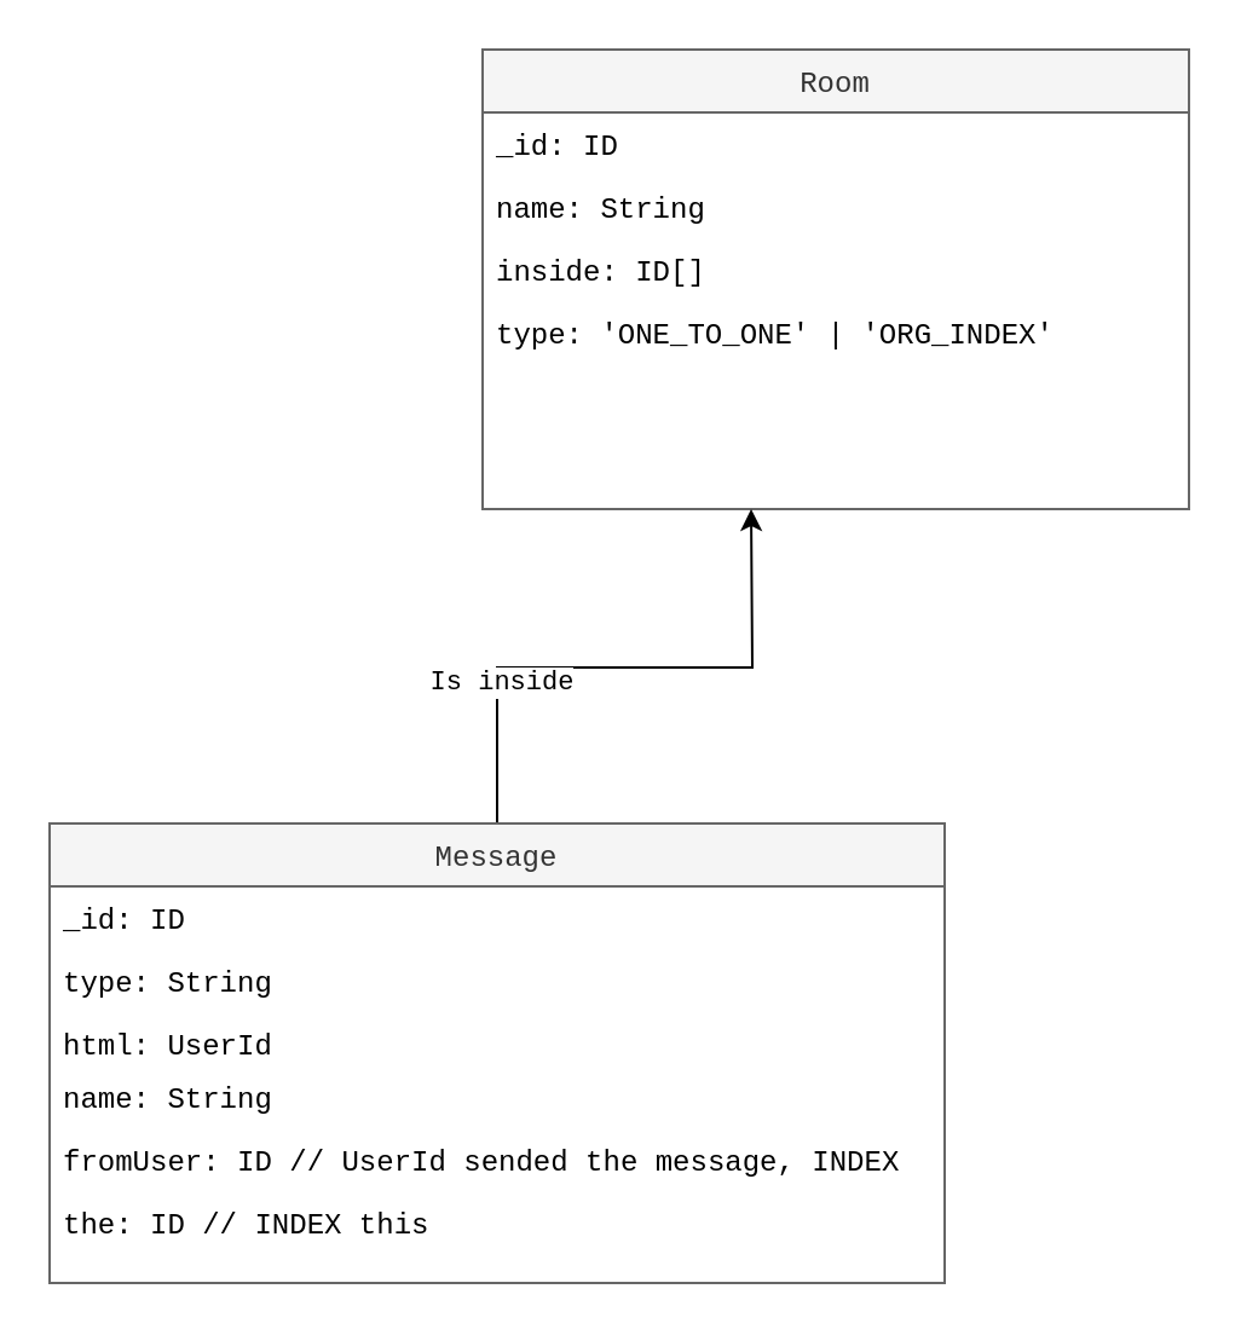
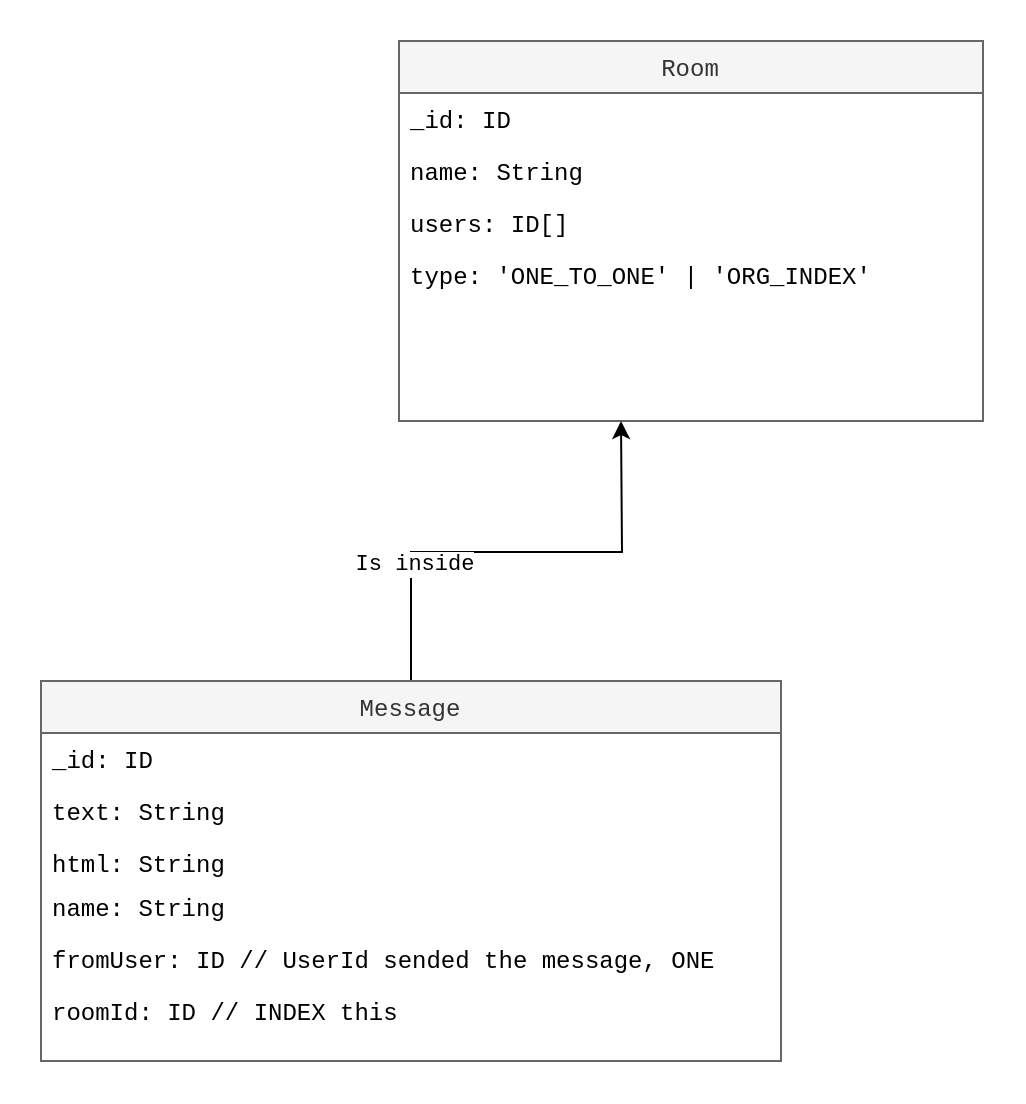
- <mxCell id="5" value="inside: ID[]" style="text;align=left;verticalAlign=top;spacingLeft=4;spacingRight=4;overflow=hidden;rotatable=0;points=[[0,0.5],[1,0.5]];portConstraint=eastwest;rounded=0;shadow=0;html=0;fontFamily=Courier New;" parent="2" vertex="1"><mxGeometry y="78" width="292" height="26" as="geometry" /></mxCell>
+ <mxCell id="5" value="users: ID[]" style="text;align=left;verticalAlign=top;spacingLeft=4;spacingRight=4;overflow=hidden;rotatable=0;points=[[0,0.5],[1,0.5]];portConstraint=eastwest;rounded=0;shadow=0;html=0;fontFamily=Courier New;" parent="2" vertex="1"><mxGeometry y="78" width="292" height="26" as="geometry" /></mxCell>
- <mxCell id="11" value="type: String" style="text;align=left;verticalAlign=top;spacingLeft=4;spacingRight=4;overflow=hidden;rotatable=0;points=[[0,0.5],[1,0.5]];portConstraint=eastwest;rounded=0;shadow=0;html=0;fontFamily=Courier New;" vertex="1" parent="9"><mxGeometry y="52" width="370" height="26" as="geometry" /></mxCell>
+ <mxCell id="11" value="text: String" style="text;align=left;verticalAlign=top;spacingLeft=4;spacingRight=4;overflow=hidden;rotatable=0;points=[[0,0.5],[1,0.5]];portConstraint=eastwest;rounded=0;shadow=0;html=0;fontFamily=Courier New;" vertex="1" parent="9"><mxGeometry y="52" width="370" height="26" as="geometry" /></mxCell>
- <mxCell id="12" value="html: UserId" style="text;align=left;verticalAlign=top;spacingLeft=4;spacingRight=4;overflow=hidden;rotatable=0;points=[[0,0.5],[1,0.5]];portConstraint=eastwest;rounded=0;shadow=0;html=0;fontFamily=Courier New;" vertex="1" parent="9"><mxGeometry y="78" width="370" height="22" as="geometry" /></mxCell>
+ <mxCell id="12" value="html: String" style="text;align=left;verticalAlign=top;spacingLeft=4;spacingRight=4;overflow=hidden;rotatable=0;points=[[0,0.5],[1,0.5]];portConstraint=eastwest;rounded=0;shadow=0;html=0;fontFamily=Courier New;" vertex="1" parent="9"><mxGeometry y="78" width="370" height="22" as="geometry" /></mxCell>
- <mxCell id="14" value="fromUser: ID // UserId sended the message, INDEX" style="text;align=left;verticalAlign=top;spacingLeft=4;spacingRight=4;overflow=hidden;rotatable=0;points=[[0,0.5],[1,0.5]];portConstraint=eastwest;rounded=0;shadow=0;html=0;fontFamily=Courier New;" vertex="1" parent="9"><mxGeometry y="126" width="370" height="26" as="geometry" /></mxCell>
+ <mxCell id="14" value="fromUser: ID // UserId sended the message, ONE" style="text;align=left;verticalAlign=top;spacingLeft=4;spacingRight=4;overflow=hidden;rotatable=0;points=[[0,0.5],[1,0.5]];portConstraint=eastwest;rounded=0;shadow=0;html=0;fontFamily=Courier New;" vertex="1" parent="9"><mxGeometry y="126" width="370" height="26" as="geometry" /></mxCell>
- <mxCell id="15" value="the: ID // INDEX this" style="text;align=left;verticalAlign=top;spacingLeft=4;spacingRight=4;overflow=hidden;rotatable=0;points=[[0,0.5],[1,0.5]];portConstraint=eastwest;rounded=0;shadow=0;html=0;fontFamily=Courier New;" vertex="1" parent="9"><mxGeometry y="152" width="370" height="26" as="geometry" /></mxCell>
+ <mxCell id="15" value="roomId: ID // INDEX this" style="text;align=left;verticalAlign=top;spacingLeft=4;spacingRight=4;overflow=hidden;rotatable=0;points=[[0,0.5],[1,0.5]];portConstraint=eastwest;rounded=0;shadow=0;html=0;fontFamily=Courier New;" vertex="1" parent="9"><mxGeometry y="152" width="370" height="26" as="geometry" /></mxCell>
